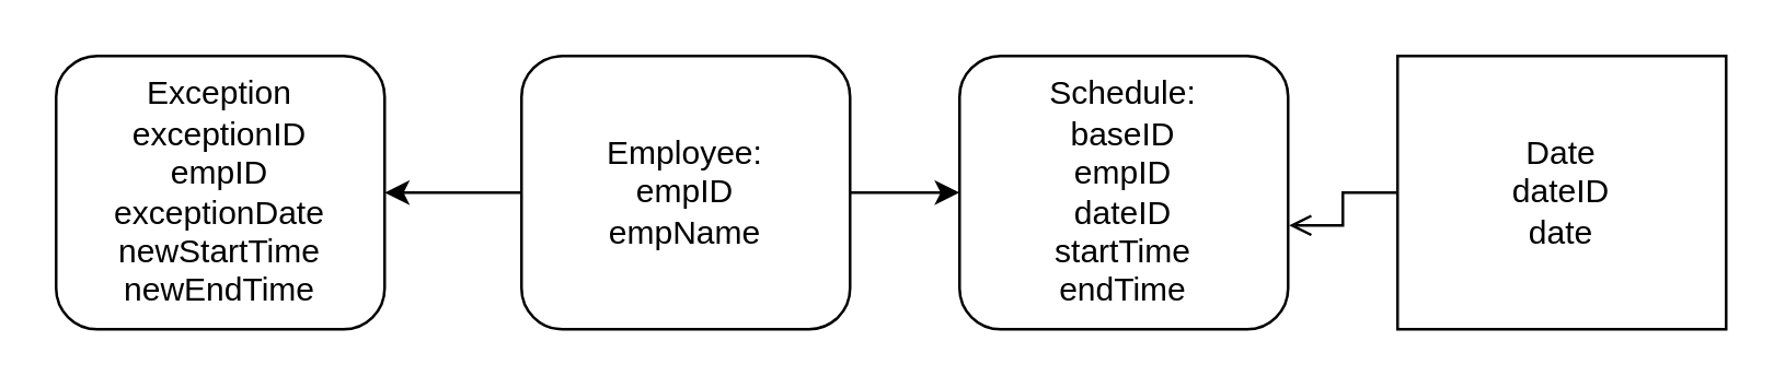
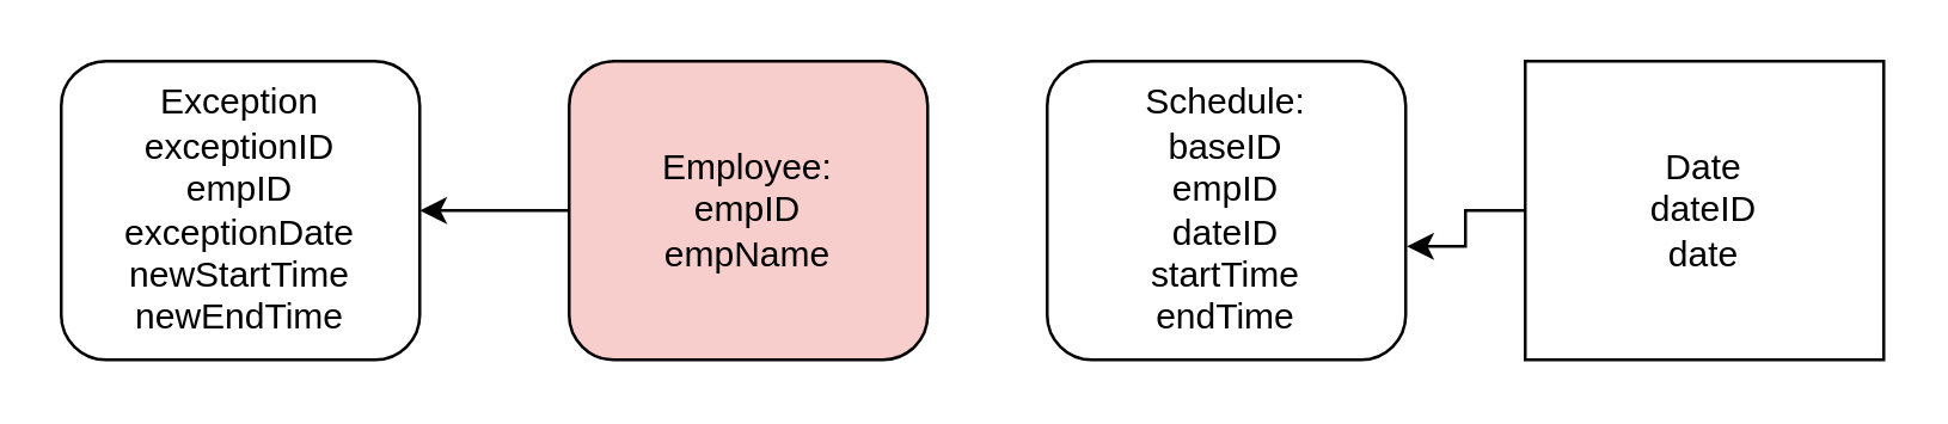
- <mxCell id="3" value="Employee:&lt;br&gt;empID&lt;br&gt;empName" style="rounded=1;whiteSpace=wrap;html=1;" vertex="1" parent="1"><mxGeometry x="190" y="20" width="120" height="100" as="geometry" /></mxCell>
+ <mxCell id="3" value="Employee:&lt;br&gt;empID&lt;br&gt;empName" style="rounded=1;whiteSpace=wrap;html=1;fillColor=#f8cecc;" vertex="1" parent="1"><mxGeometry x="190" y="20" width="120" height="100" as="geometry" /></mxCell>
- <mxCell id="2" style="edgeStyle=orthogonalEdgeStyle;rounded=0;orthogonalLoop=1;jettySize=auto;html=1;entryX=0;entryY=0.5;entryDx=0;entryDy=0;" edge="1" parent="1" source="3" target="4"><mxGeometry relative="1" as="geometry" /></mxCell>
- <mxCell id="5" value="" style="edgeStyle=orthogonalEdgeStyle;rounded=0;orthogonalLoop=1;jettySize=auto;html=1;entryX=1.003;entryY=0.62;entryDx=0;entryDy=0;entryPerimeter=0;endArrow=open;" edge="1" parent="1" source="6" target="4"><mxGeometry relative="1" as="geometry" /></mxCell>
+ <mxCell id="5" value="" style="edgeStyle=orthogonalEdgeStyle;rounded=0;orthogonalLoop=1;jettySize=auto;html=1;entryX=1.003;entryY=0.62;entryDx=0;entryDy=0;entryPerimeter=0;" edge="1" parent="1" source="6" target="4"><mxGeometry relative="1" as="geometry" /></mxCell>
